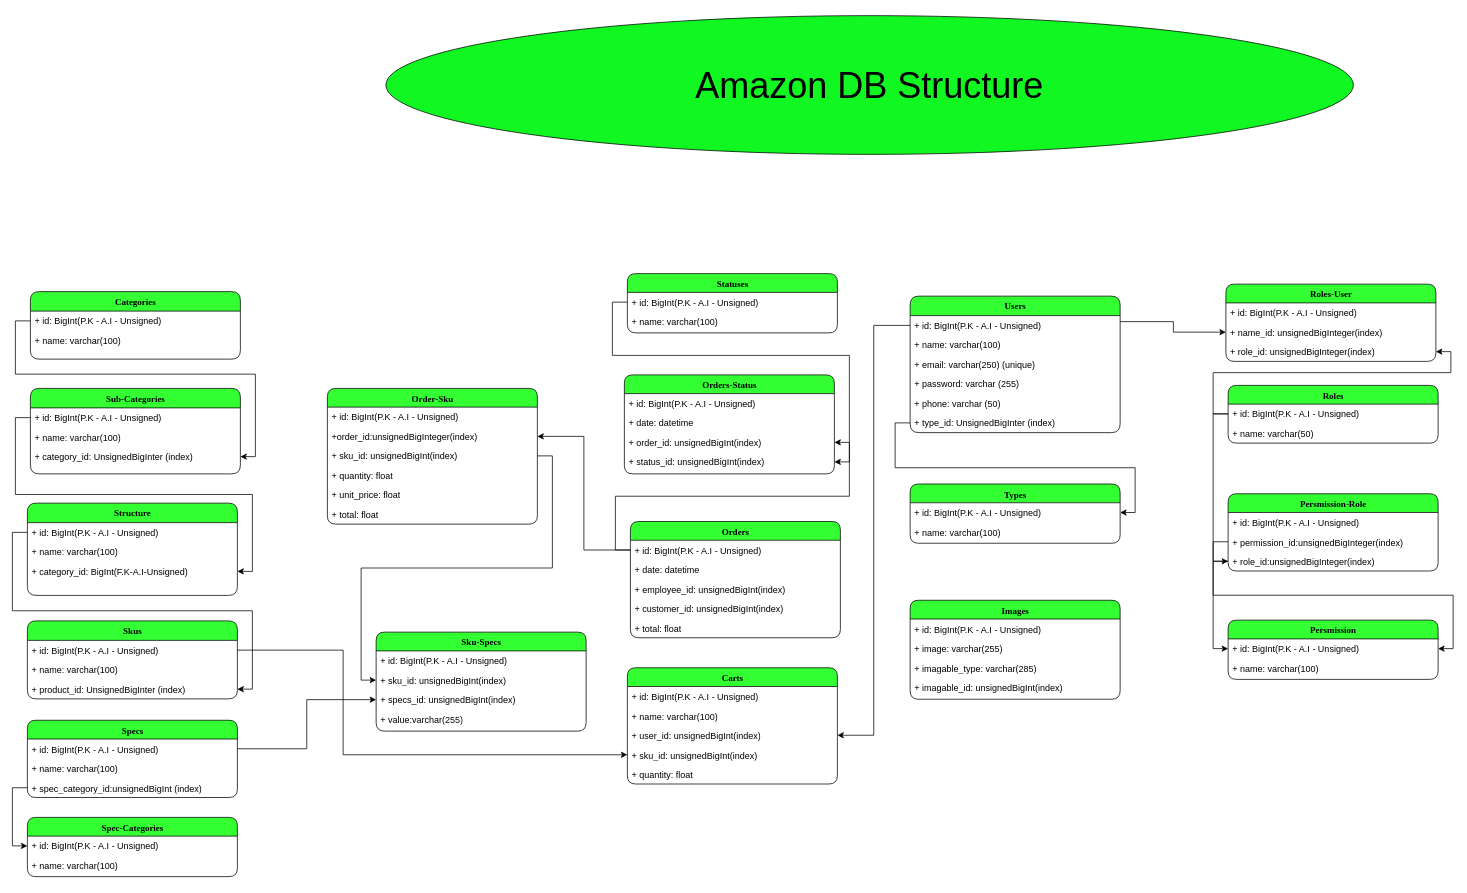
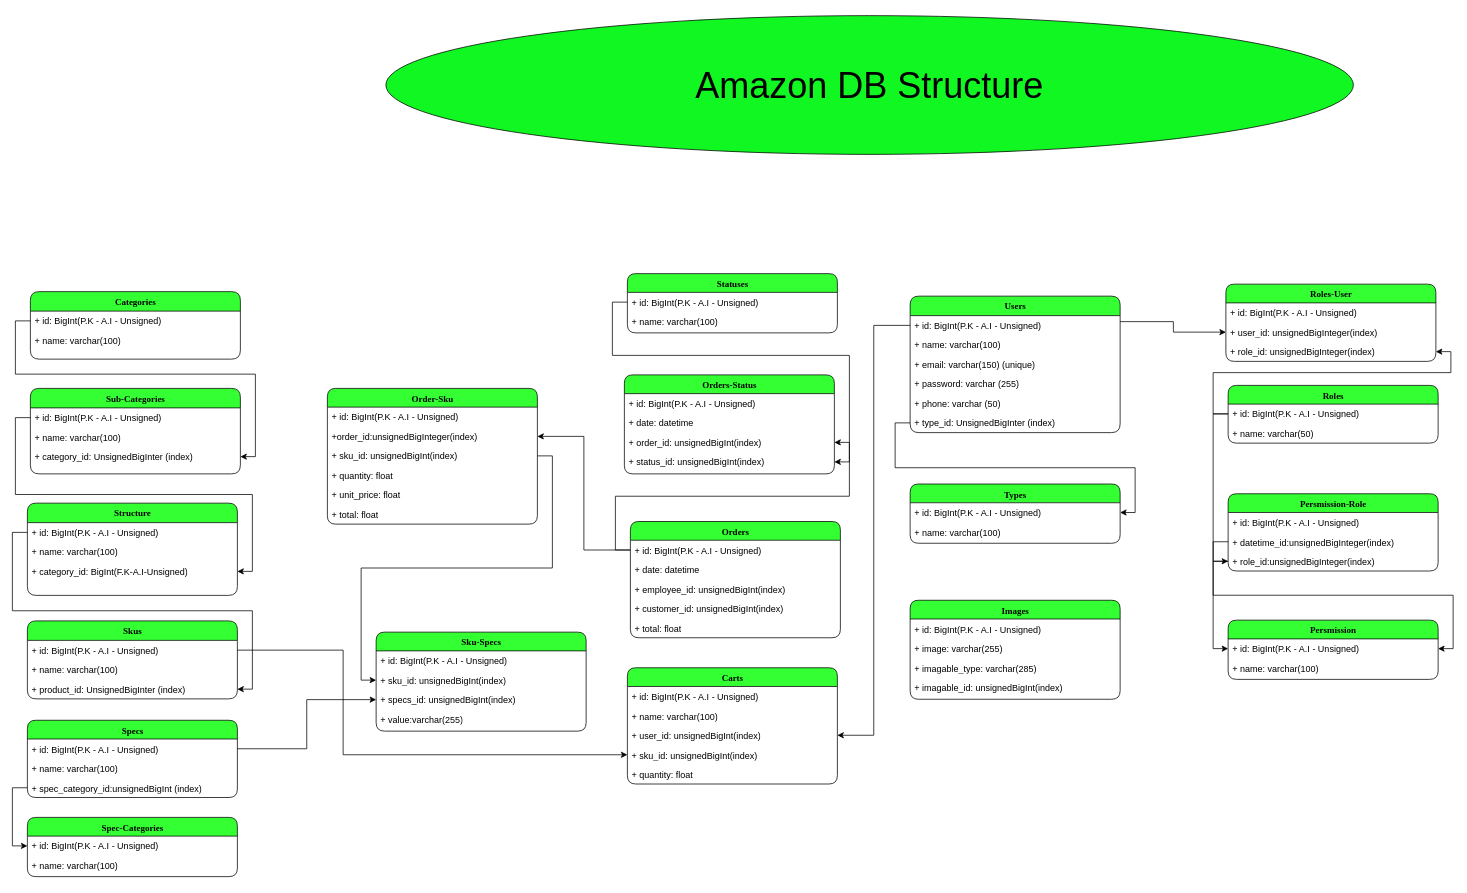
- <mxCell id="29" value="+ name_id: unsignedBigInteger(index)" style="text;html=1;strokeColor=none;fillColor=none;align=left;verticalAlign=top;spacingLeft=4;spacingRight=4;whiteSpace=wrap;overflow=hidden;rotatable=0;points=[[0,0.5],[1,0.5]];portConstraint=eastwest;rounded=1;" parent="27" vertex="1"><mxGeometry y="51" width="280" height="26" as="geometry" /></mxCell>
+ <mxCell id="29" value="+ user_id: unsignedBigInteger(index)" style="text;html=1;strokeColor=none;fillColor=none;align=left;verticalAlign=top;spacingLeft=4;spacingRight=4;whiteSpace=wrap;overflow=hidden;rotatable=0;points=[[0,0.5],[1,0.5]];portConstraint=eastwest;rounded=1;" parent="27" vertex="1"><mxGeometry y="51" width="280" height="26" as="geometry" /></mxCell>
- <mxCell id="23" value="+ email: varchar(250) (unique)" style="text;html=1;strokeColor=none;fillColor=none;align=left;verticalAlign=top;spacingLeft=4;spacingRight=4;whiteSpace=wrap;overflow=hidden;rotatable=0;points=[[0,0.5],[1,0.5]];portConstraint=eastwest;rounded=1;" parent="20" vertex="1"><mxGeometry y="78" width="280" height="26" as="geometry" /></mxCell>
+ <mxCell id="23" value="+ email: varchar(150) (unique)" style="text;html=1;strokeColor=none;fillColor=none;align=left;verticalAlign=top;spacingLeft=4;spacingRight=4;whiteSpace=wrap;overflow=hidden;rotatable=0;points=[[0,0.5],[1,0.5]];portConstraint=eastwest;rounded=1;" parent="20" vertex="1"><mxGeometry y="78" width="280" height="26" as="geometry" /></mxCell>
- <mxCell id="83" value="+ permission_id:unsignedBigInteger(index)" style="text;html=1;strokeColor=none;fillColor=none;align=left;verticalAlign=top;spacingLeft=4;spacingRight=4;whiteSpace=wrap;overflow=hidden;rotatable=0;points=[[0,0.5],[1,0.5]];portConstraint=eastwest;rounded=1;" parent="81" vertex="1"><mxGeometry y="51" width="280" height="26" as="geometry" /></mxCell>
+ <mxCell id="83" value="+ datetime_id:unsignedBigInteger(index)" style="text;html=1;strokeColor=none;fillColor=none;align=left;verticalAlign=top;spacingLeft=4;spacingRight=4;whiteSpace=wrap;overflow=hidden;rotatable=0;points=[[0,0.5],[1,0.5]];portConstraint=eastwest;rounded=1;" parent="81" vertex="1"><mxGeometry y="51" width="280" height="26" as="geometry" /></mxCell>
